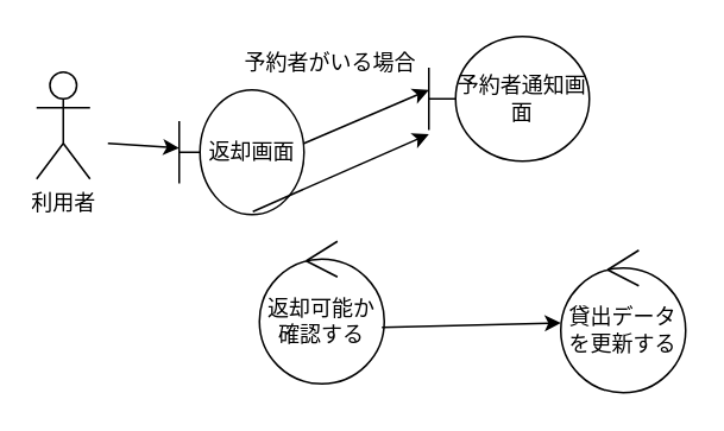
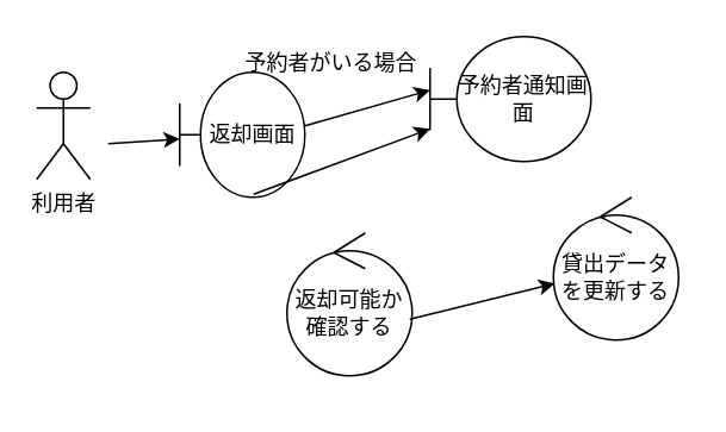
- <mxCell id="4" value="返却画面" style="shape=umlBoundary;whiteSpace=wrap;html=1;" vertex="1" parent="1"><mxGeometry x="100" y="50" width="70" height="70" as="geometry" /></mxCell>
+ <mxCell id="4" value="返却画面" style="shape=umlBoundary;whiteSpace=wrap;html=1;" vertex="1" parent="1"><mxGeometry x="100" y="40" width="70" height="70" as="geometry" /></mxCell>
- <mxCell id="9" value="返却可能か確認する" style="ellipse;shape=umlControl;whiteSpace=wrap;html=1;" vertex="1" parent="1"><mxGeometry x="145" y="135" width="70" height="80" as="geometry" /></mxCell>
+ <mxCell id="9" value="返却可能か確認する" style="ellipse;shape=umlControl;whiteSpace=wrap;html=1;" vertex="1" parent="1"><mxGeometry x="160" y="130" width="70" height="80" as="geometry" /></mxCell>
- <mxCell id="11" value="貸出データを更新する" style="ellipse;shape=umlControl;whiteSpace=wrap;html=1;" vertex="1" parent="1"><mxGeometry x="314" y="140" width="70" height="80" as="geometry" /></mxCell>
+ <mxCell id="11" value="貸出データを更新する" style="ellipse;shape=umlControl;whiteSpace=wrap;html=1;" vertex="1" parent="1"><mxGeometry x="309" y="110" width="70" height="80" as="geometry" /></mxCell>
